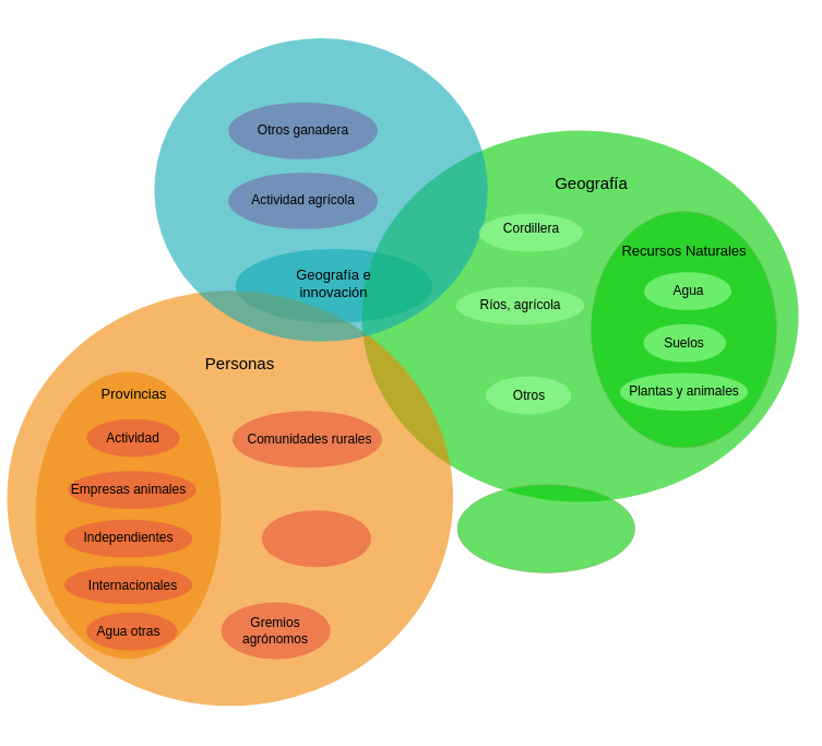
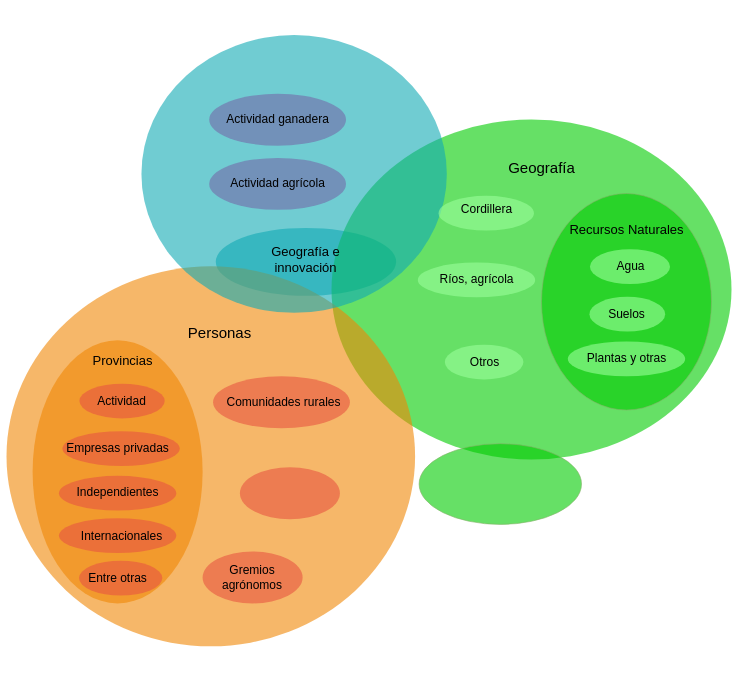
- <mxCell id="16" value="Otros ganadera" style="text;html=1;align=center;verticalAlign=middle;resizable=0;points=[];autosize=1;strokeColor=none;" parent="1" vertex="1"><mxGeometry x="217.45" y="109.29" width="120" height="20" as="geometry" /></mxCell>
+ <mxCell id="16" value="Actividad ganadera" style="text;html=1;align=center;verticalAlign=middle;resizable=0;points=[];autosize=1;strokeColor=none;" parent="1" vertex="1"><mxGeometry x="217.45" y="109.29" width="120" height="20" as="geometry" /></mxCell>
- <mxCell id="15" value="Plantas y animales" style="text;html=1;align=center;verticalAlign=middle;resizable=0;points=[];autosize=1;strokeColor=none;" parent="1" vertex="1"><mxGeometry x="566" y="347.59" width="120" height="20" as="geometry" /></mxCell>
+ <mxCell id="15" value="Plantas y otras" style="text;html=1;align=center;verticalAlign=middle;resizable=0;points=[];autosize=1;strokeColor=none;" parent="1" vertex="1"><mxGeometry x="566" y="347.59" width="120" height="20" as="geometry" /></mxCell>
- <mxCell id="23" value="Empresas animales" style="text;html=1;align=center;verticalAlign=middle;resizable=0;points=[];autosize=1;strokeColor=none;" parent="1" vertex="1"><mxGeometry x="57.11" y="438.06" width="120" height="20" as="geometry" /></mxCell>
+ <mxCell id="23" value="Empresas privadas" style="text;html=1;align=center;verticalAlign=middle;resizable=0;points=[];autosize=1;strokeColor=none;" parent="1" vertex="1"><mxGeometry x="57.11" y="438.06" width="120" height="20" as="geometry" /></mxCell>
- <mxCell id="40" value="Agua otras" style="text;html=1;align=center;verticalAlign=middle;resizable=0;points=[];autosize=1;strokeColor=none;" parent="1" vertex="1"><mxGeometry x="77.11" y="567.58" width="80" height="20" as="geometry" /></mxCell>
+ <mxCell id="40" value="Entre otras" style="text;html=1;align=center;verticalAlign=middle;resizable=0;points=[];autosize=1;strokeColor=none;" parent="1" vertex="1"><mxGeometry x="77.11" y="567.58" width="80" height="20" as="geometry" /></mxCell>
